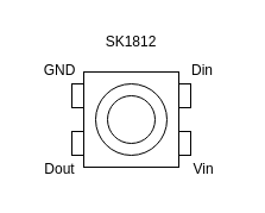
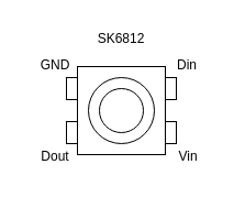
- <mxCell id="3" value="SK1812" style="text;html=1;strokeColor=none;fillColor=none;align=center;verticalAlign=middle;whiteSpace=wrap;rounded=0;" parent="2" vertex="1"><mxGeometry x="60" width="60" height="30" as="geometry" /></mxCell>
+ <mxCell id="3" value="SK6812" style="text;html=1;strokeColor=none;fillColor=none;align=center;verticalAlign=middle;whiteSpace=wrap;rounded=0;" parent="2" vertex="1"><mxGeometry x="60" width="60" height="30" as="geometry" /></mxCell>
